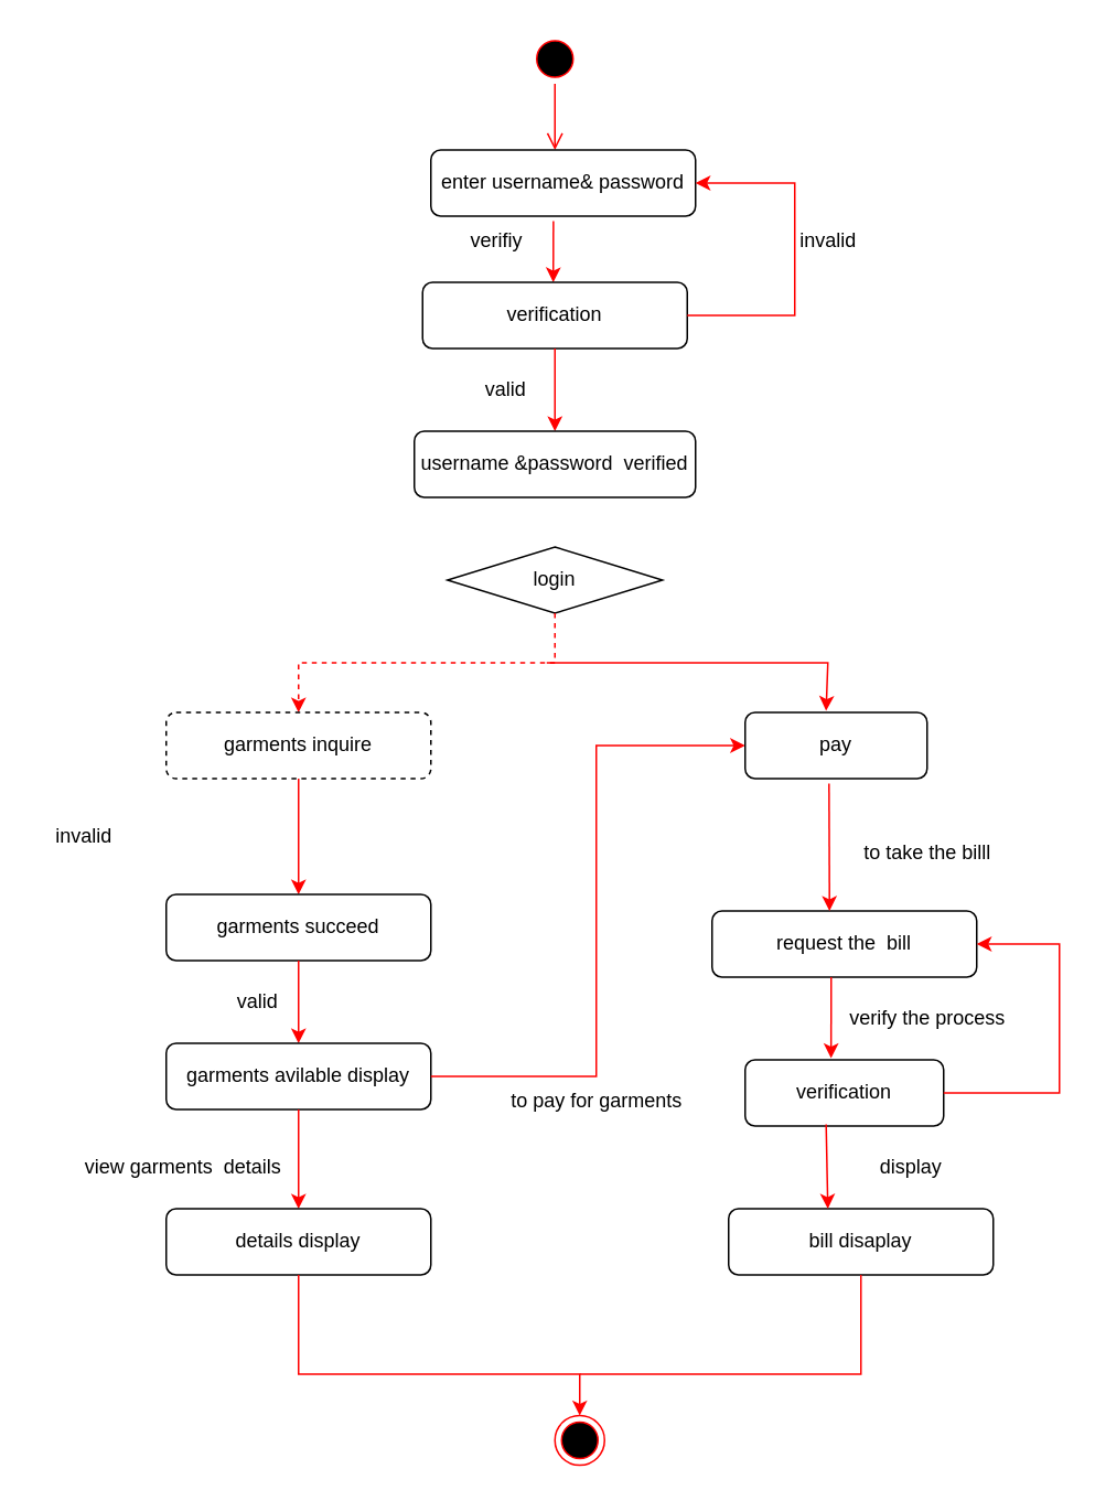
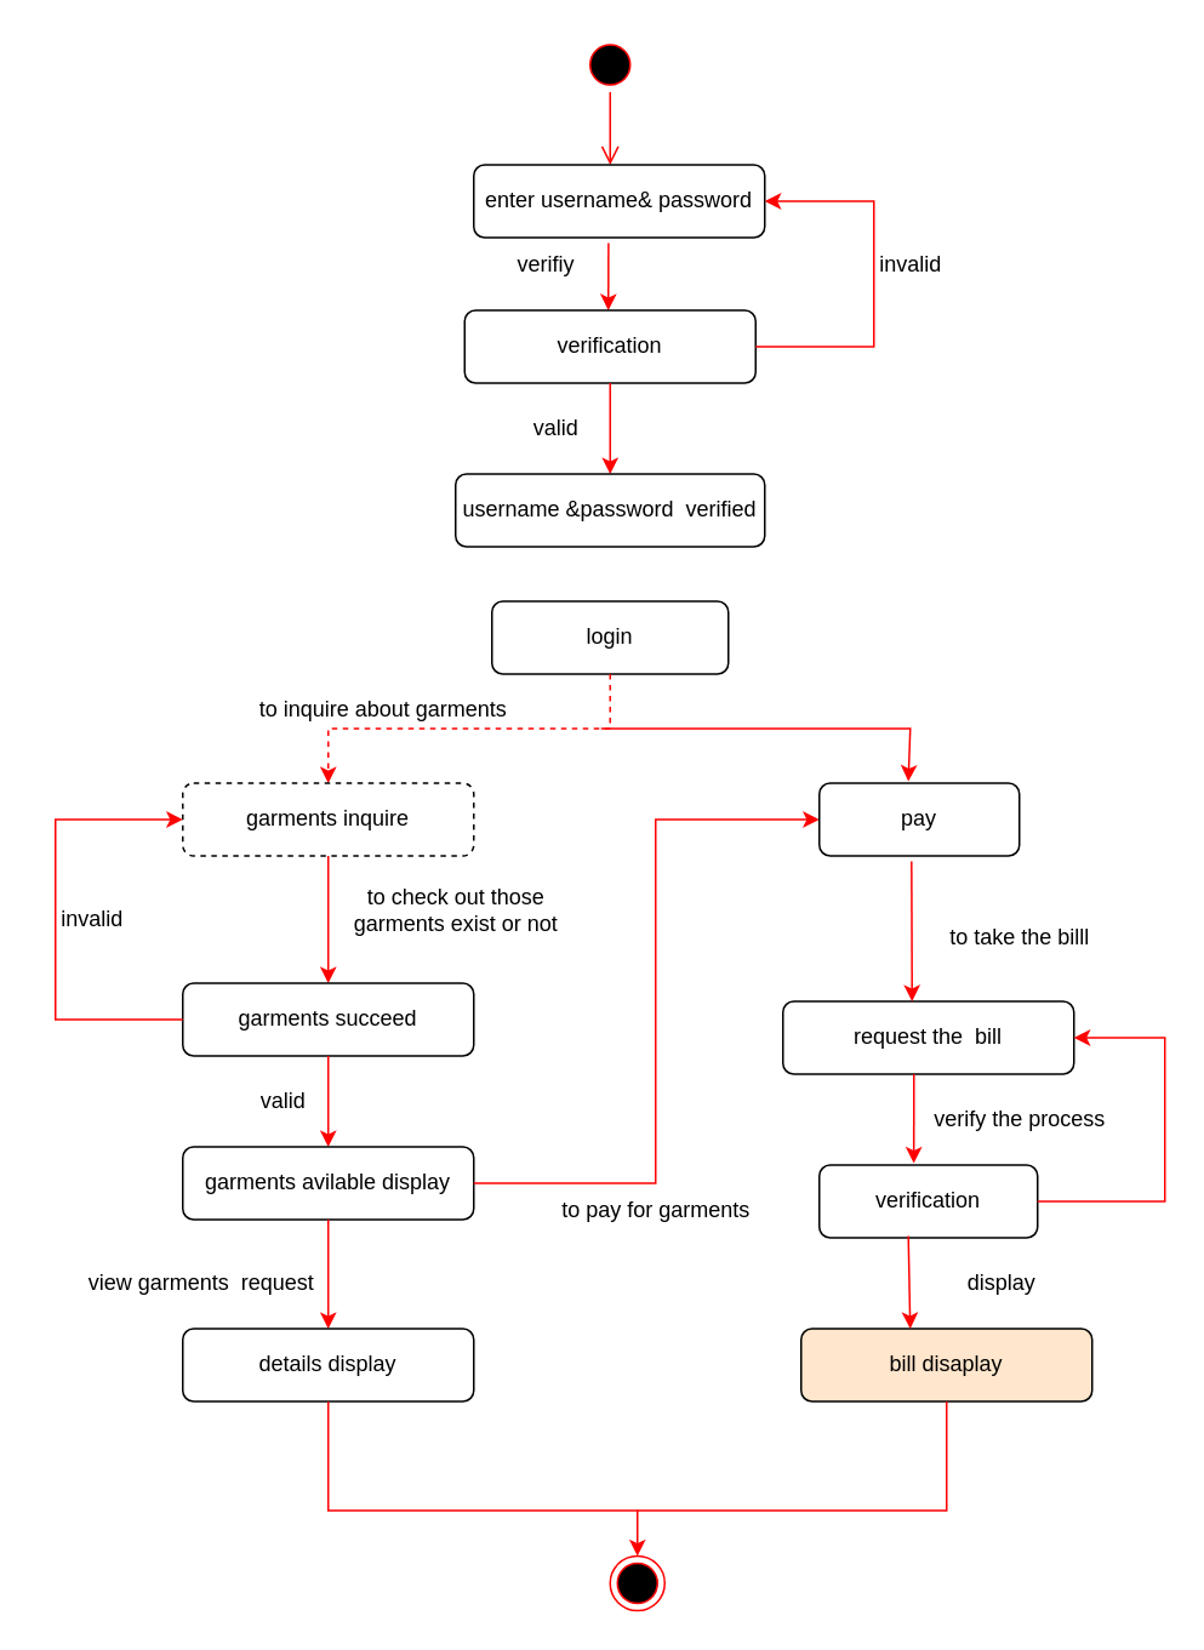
- <mxCell id="13" value="login" style="rhombus;whiteSpace=wrap;html=1;" vertex="1" parent="1"><mxGeometry x="270" y="330" width="130" height="40" as="geometry" /></mxCell>
+ <mxCell id="13" value="login" style="rounded=1;whiteSpace=wrap;html=1;" vertex="1" parent="1"><mxGeometry x="270" y="330" width="130" height="40" as="geometry" /></mxCell>
+ <mxCell id="16" value="to inquire about garments" style="text;html=1;align=center;verticalAlign=middle;resizable=0;points=[];autosize=1;strokeColor=none;fillColor=none;" vertex="1" parent="1"><mxGeometry x="130" y="375" width="160" height="30" as="geometry" /></mxCell>
+ <mxCell id="18" value="to check out those &lt;br&gt;garments&amp;nbsp;exist or not" style="text;html=1;align=center;verticalAlign=middle;resizable=0;points=[];autosize=1;strokeColor=none;fillColor=none;" vertex="1" parent="1"><mxGeometry x="180" y="480" width="140" height="40" as="geometry" /></mxCell>
+ <mxCell id="20" value="" style="endArrow=classic;html=1;rounded=0;strokeColor=#FF0000;exitX=0;exitY=0.5;exitDx=0;exitDy=0;entryX=0;entryY=0.5;entryDx=0;entryDy=0;" edge="1" parent="1" source="19" target="15"><mxGeometry width="50" height="50" relative="1" as="geometry"><mxPoint x="340" y="510" as="sourcePoint" /><mxPoint x="0" y="410" as="targetPoint" /><Array as="points"><mxPoint x="30" y="560" /><mxPoint x="30" y="510" /><mxPoint x="30" y="450" /></Array></mxGeometry></mxCell>
- <mxCell id="29" value="view garments&amp;nbsp; details" style="text;html=1;align=center;verticalAlign=middle;resizable=0;points=[];autosize=1;strokeColor=none;fillColor=none;" vertex="1" parent="1"><mxGeometry x="40" y="690" width="140" height="30" as="geometry" /></mxCell>
+ <mxCell id="29" value="view garments&amp;nbsp; request" style="text;html=1;align=center;verticalAlign=middle;resizable=0;points=[];autosize=1;strokeColor=none;fillColor=none;" vertex="1" parent="1"><mxGeometry x="40" y="690" width="140" height="30" as="geometry" /></mxCell>
- <mxCell id="34" value="bill disaplay" style="rounded=1;whiteSpace=wrap;html=1;" vertex="1" parent="1"><mxGeometry x="440" y="730" width="160" height="40" as="geometry" /></mxCell>
+ <mxCell id="34" value="bill disaplay" style="rounded=1;whiteSpace=wrap;html=1;fillColor=#ffe6cc;" vertex="1" parent="1"><mxGeometry x="440" y="730" width="160" height="40" as="geometry" /></mxCell>
